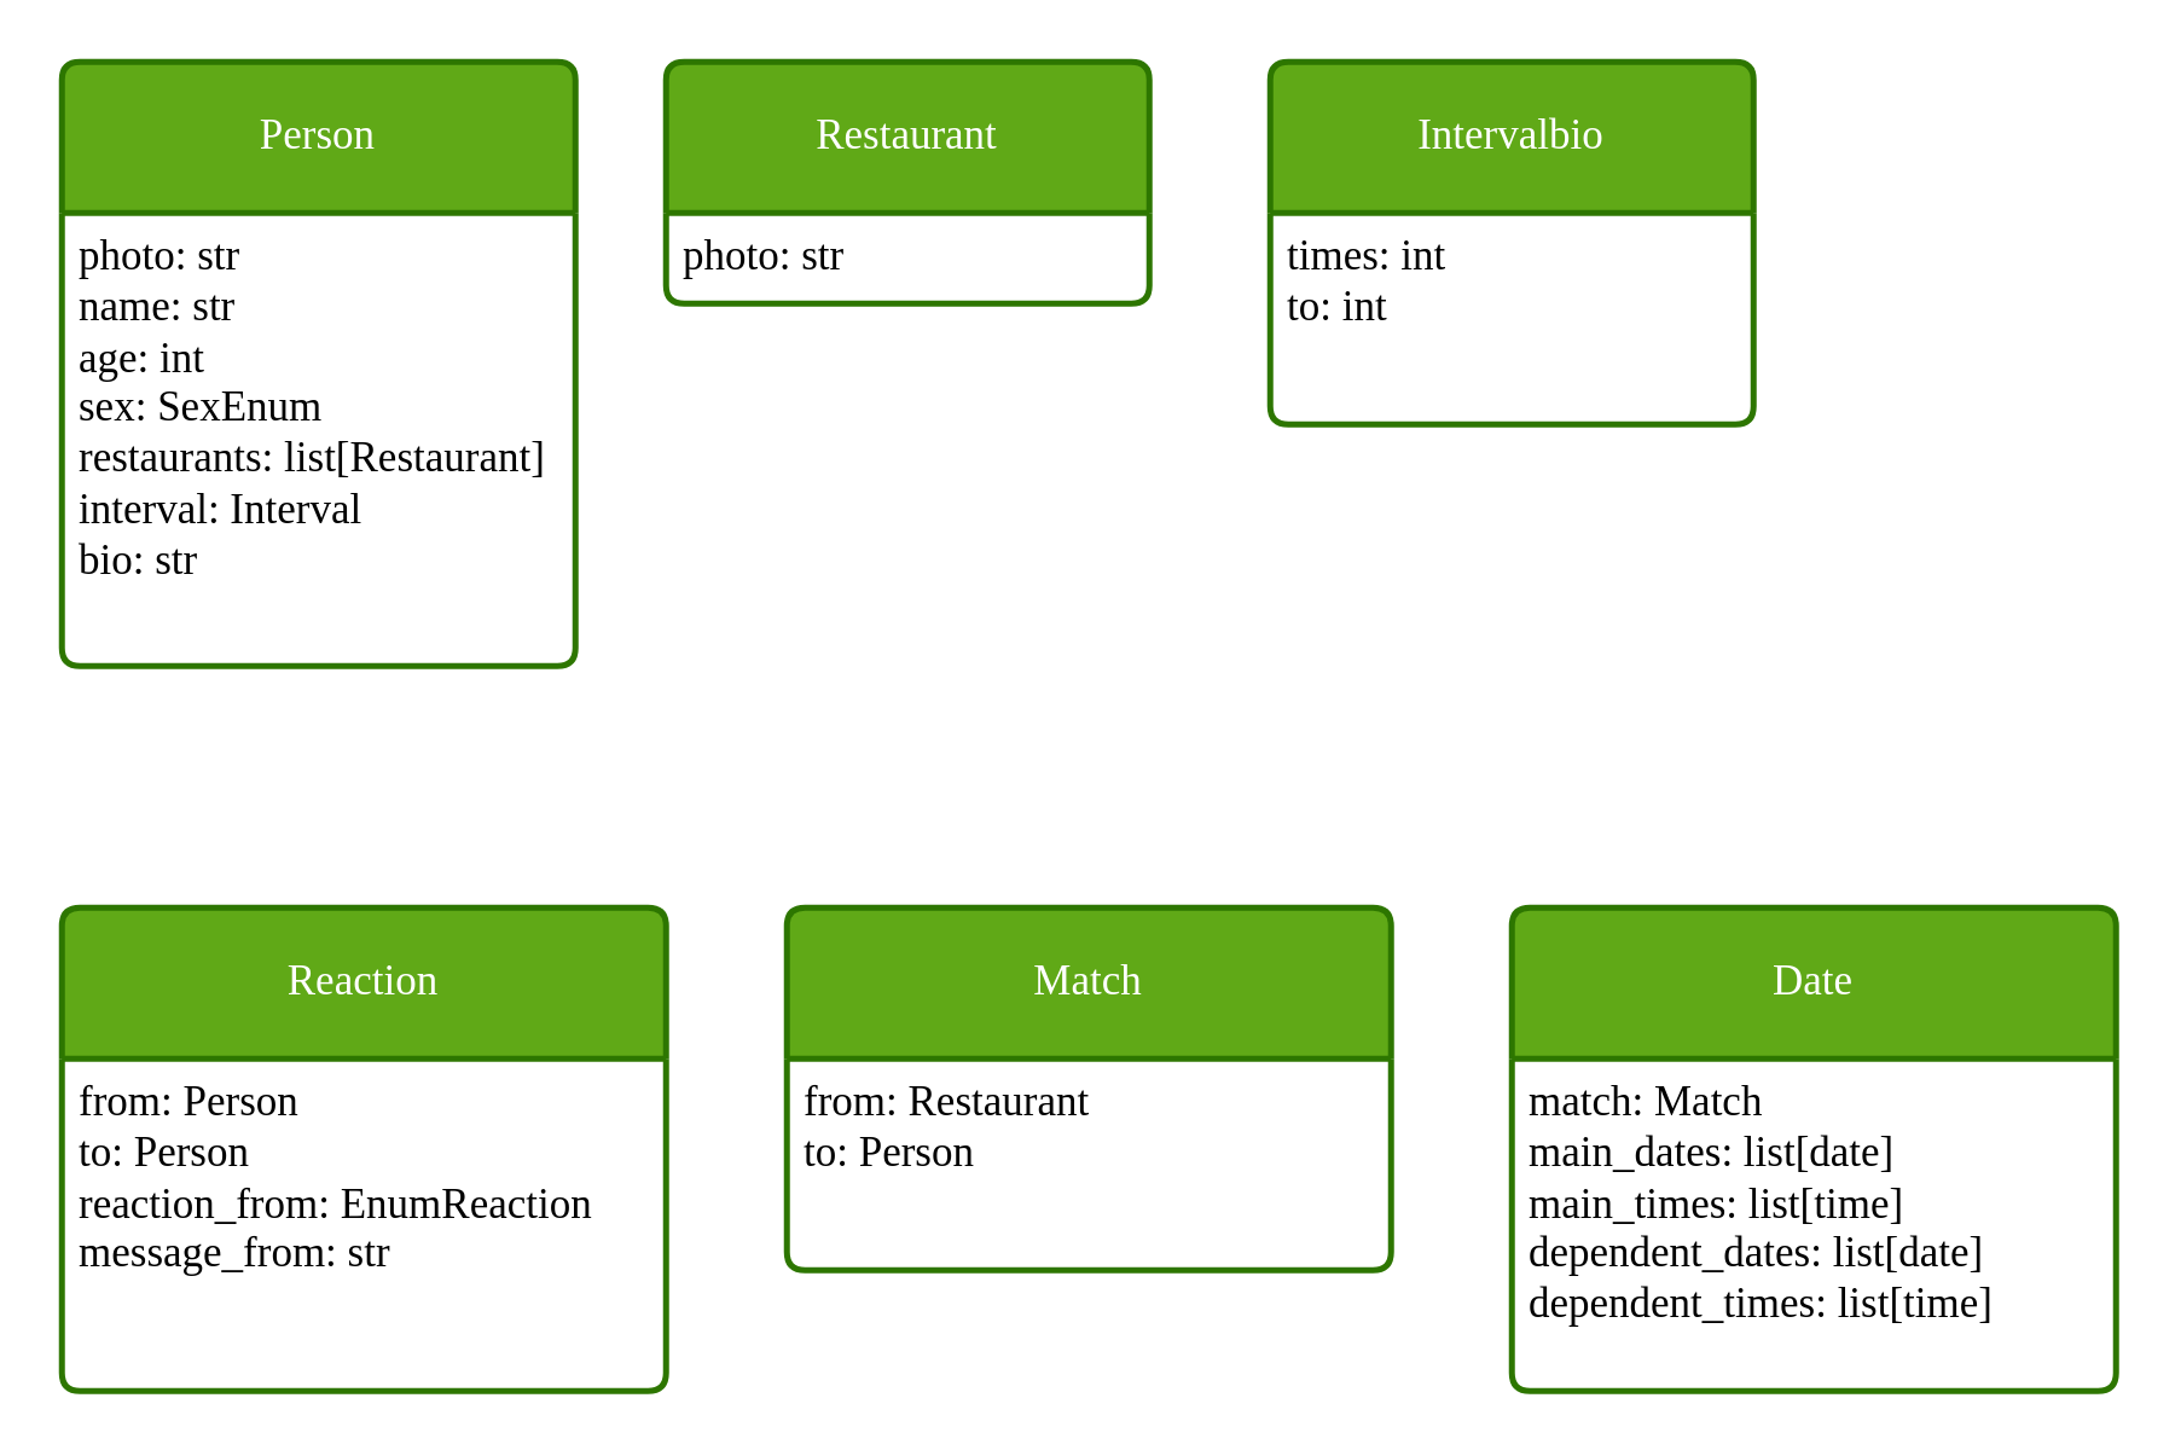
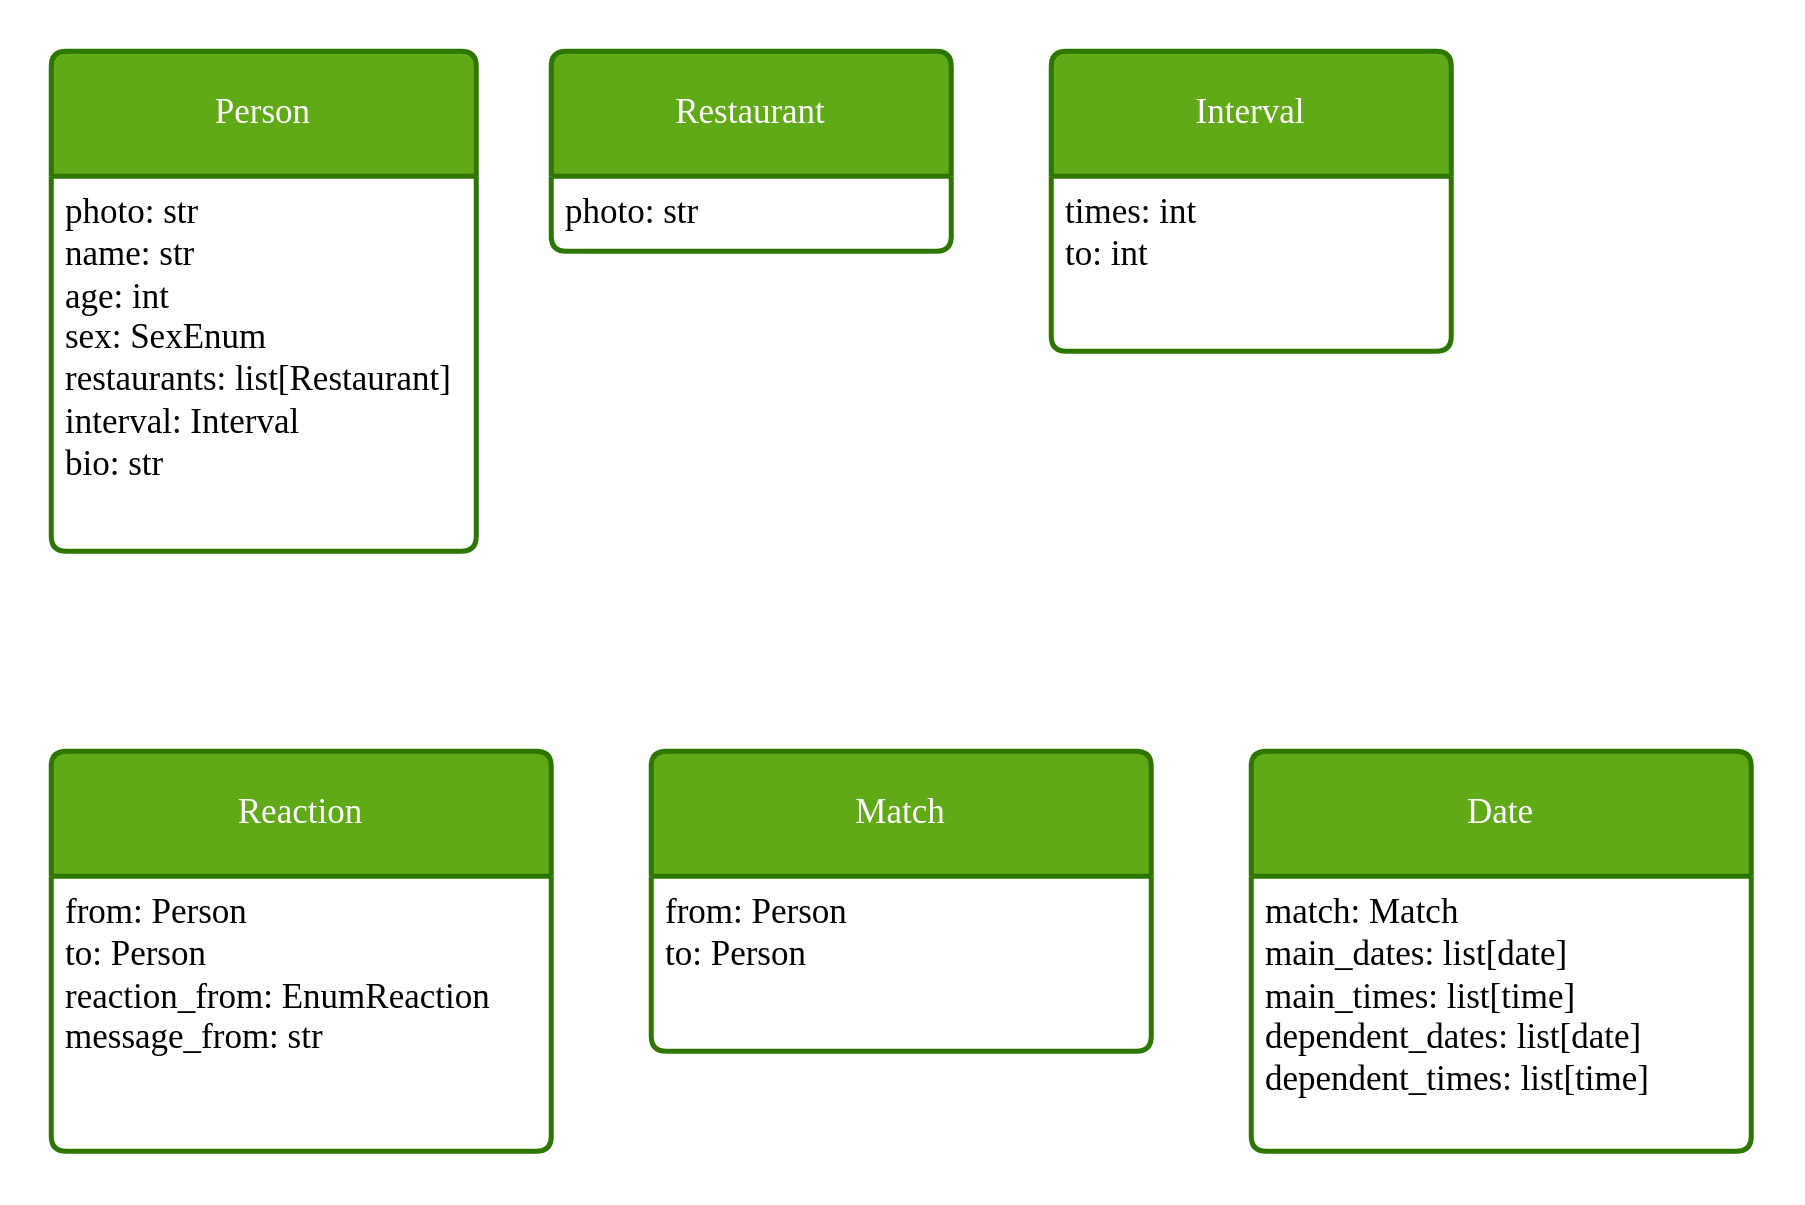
- <mxCell id="6" value="Intervalbio" style="swimlane;childLayout=stackLayout;horizontal=1;startSize=50;horizontalStack=0;rounded=1;fontSize=14;fontStyle=0;strokeWidth=2;resizeParent=0;resizeLast=1;shadow=0;dashed=0;align=center;arcSize=4;whiteSpace=wrap;html=1;fontFamily=Times New Roman;fillColor=#60a917;fontColor=#ffffff;strokeColor=#2D7600;" vertex="1" parent="1"><mxGeometry x="420" y="20" width="160" height="120" as="geometry" /></mxCell>
+ <mxCell id="6" value="Interval" style="swimlane;childLayout=stackLayout;horizontal=1;startSize=50;horizontalStack=0;rounded=1;fontSize=14;fontStyle=0;strokeWidth=2;resizeParent=0;resizeLast=1;shadow=0;dashed=0;align=center;arcSize=4;whiteSpace=wrap;html=1;fontFamily=Times New Roman;fillColor=#60a917;fontColor=#ffffff;strokeColor=#2D7600;" vertex="1" parent="1"><mxGeometry x="420" y="20" width="160" height="120" as="geometry" /></mxCell>
- <mxCell id="11" value="from: Restaurant&lt;br style=&quot;font-size: 14px;&quot;&gt;to: Person" style="align=left;strokeColor=none;fillColor=none;spacingLeft=4;fontSize=14;verticalAlign=top;resizable=0;rotatable=0;part=1;html=1;fontFamily=Times New Roman;" vertex="1" parent="10"><mxGeometry y="50" width="200" height="70" as="geometry" /></mxCell>
+ <mxCell id="11" value="from: Person&lt;br style=&quot;font-size: 14px;&quot;&gt;to: Person" style="align=left;strokeColor=none;fillColor=none;spacingLeft=4;fontSize=14;verticalAlign=top;resizable=0;rotatable=0;part=1;html=1;fontFamily=Times New Roman;" vertex="1" parent="10"><mxGeometry y="50" width="200" height="70" as="geometry" /></mxCell>
